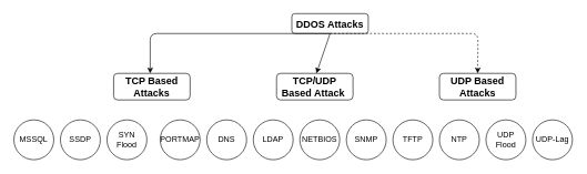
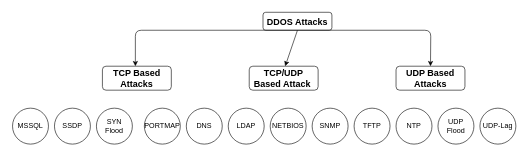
- <mxCell id="4" value="" style="endArrow=classic;html=1;entryX=0.5;entryY=0;entryDx=0;entryDy=0;exitX=0.5;exitY=1;exitDx=0;exitDy=0;dashed=1;" edge="1" parent="1" source="2" target="8"><mxGeometry width="50" height="50" relative="1" as="geometry"><mxPoint x="855" y="90" as="sourcePoint" /><mxPoint x="710" y="110" as="targetPoint" /><Array as="points"><mxPoint x="718" y="50" /></Array></mxGeometry></mxCell>
+ <mxCell id="4" value="" style="endArrow=classic;html=1;entryX=0.5;entryY=0;entryDx=0;entryDy=0;exitX=0.5;exitY=1;exitDx=0;exitDy=0;" edge="1" parent="1" source="2" target="8"><mxGeometry width="50" height="50" relative="1" as="geometry"><mxPoint x="855" y="90" as="sourcePoint" /><mxPoint x="710" y="110" as="targetPoint" /><Array as="points"><mxPoint x="718" y="50" /></Array></mxGeometry></mxCell>
